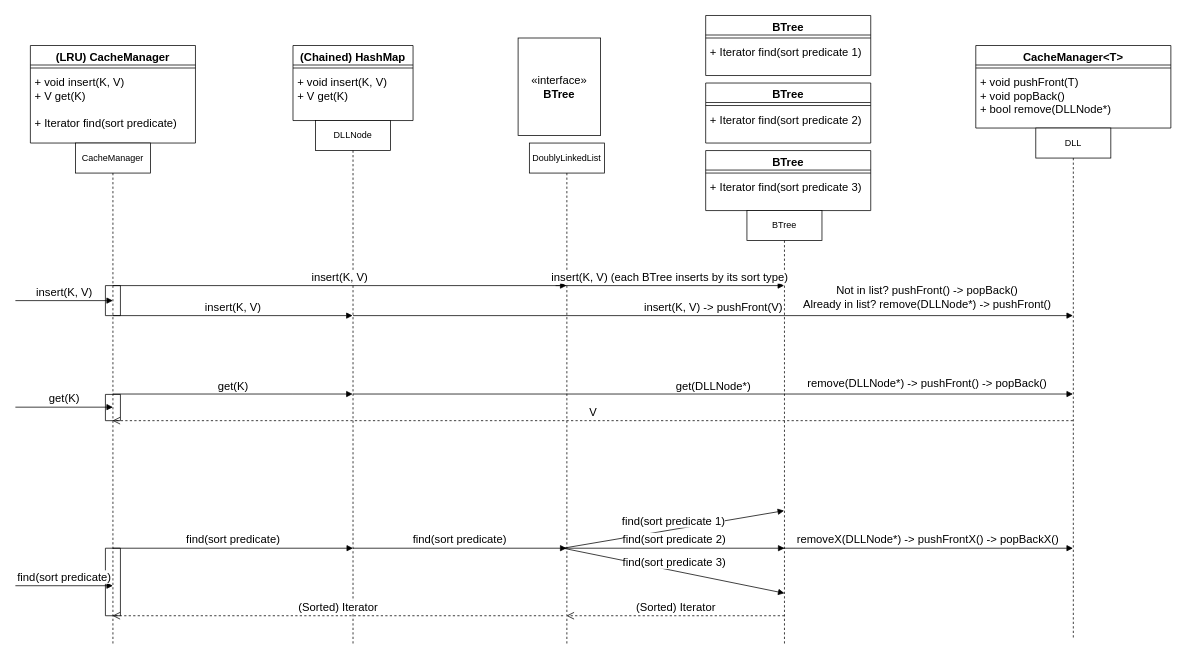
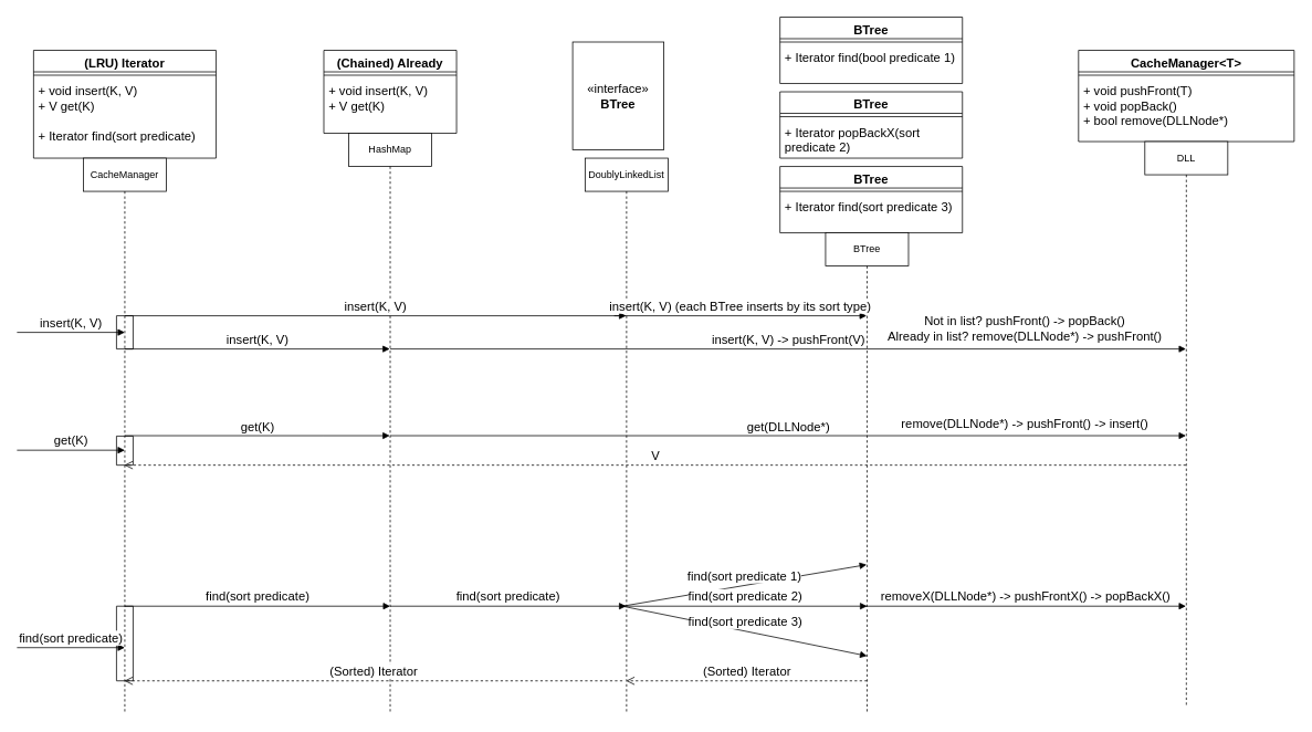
- <mxCell id="16" value="&lt;div style=&quot;font-size: 15px;&quot;&gt;&lt;font style=&quot;font-size: 15px;&quot;&gt;+ Iterator find(sort predicate 1)&lt;br&gt;&lt;/font&gt;&lt;/div&gt;" style="text;strokeColor=none;fillColor=none;align=left;verticalAlign=top;spacingLeft=4;spacingRight=4;overflow=hidden;rotatable=0;points=[[0,0.5],[1,0.5]];portConstraint=eastwest;whiteSpace=wrap;html=1;" parent="14" vertex="1"><mxGeometry y="34" width="220" height="46" as="geometry" /></mxCell>
+ <mxCell id="16" value="&lt;div style=&quot;font-size: 15px;&quot;&gt;&lt;font style=&quot;font-size: 15px;&quot;&gt;+ Iterator find(bool predicate 1)&lt;br&gt;&lt;/font&gt;&lt;/div&gt;" style="text;strokeColor=none;fillColor=none;align=left;verticalAlign=top;spacingLeft=4;spacingRight=4;overflow=hidden;rotatable=0;points=[[0,0.5],[1,0.5]];portConstraint=eastwest;whiteSpace=wrap;html=1;" parent="14" vertex="1"><mxGeometry y="34" width="220" height="46" as="geometry" /></mxCell>
- <mxCell id="11" value="&lt;font style=&quot;font-size: 15px;&quot;&gt;&lt;b&gt;(LRU) &lt;font style=&quot;font-size: 15px;&quot;&gt;CacheManager&lt;br&gt;&lt;/font&gt;&lt;/b&gt;&lt;/font&gt;" style="swimlane;fontStyle=1;align=center;verticalAlign=top;childLayout=stackLayout;horizontal=1;startSize=26;horizontalStack=0;resizeParent=1;resizeParentMax=0;resizeLast=0;collapsible=1;marginBottom=0;whiteSpace=wrap;html=1;" parent="1" vertex="1"><mxGeometry x="40" y="60" width="220" height="130" as="geometry" /></mxCell>
+ <mxCell id="11" value="&lt;font style=&quot;font-size: 15px;&quot;&gt;&lt;b&gt;(LRU) &lt;font style=&quot;font-size: 15px;&quot;&gt;Iterator&lt;br&gt;&lt;/font&gt;&lt;/b&gt;&lt;/font&gt;" style="swimlane;fontStyle=1;align=center;verticalAlign=top;childLayout=stackLayout;horizontal=1;startSize=26;horizontalStack=0;resizeParent=1;resizeParentMax=0;resizeLast=0;collapsible=1;marginBottom=0;whiteSpace=wrap;html=1;" parent="1" vertex="1"><mxGeometry x="40" y="60" width="220" height="130" as="geometry" /></mxCell>
- <mxCell id="5" value="&lt;font style=&quot;font-size: 15px;&quot;&gt;&lt;b&gt;&lt;font style=&quot;font-size: 15px;&quot;&gt;(Chained) HashMap&lt;/font&gt;&lt;br&gt;&lt;/b&gt;&lt;/font&gt;" style="swimlane;fontStyle=1;align=center;verticalAlign=top;childLayout=stackLayout;horizontal=1;startSize=26;horizontalStack=0;resizeParent=1;resizeParentMax=0;resizeLast=0;collapsible=1;marginBottom=0;whiteSpace=wrap;html=1;" parent="1" vertex="1"><mxGeometry x="390" y="60" width="160" height="100" as="geometry" /></mxCell>
+ <mxCell id="5" value="&lt;font style=&quot;font-size: 15px;&quot;&gt;&lt;b&gt;&lt;font style=&quot;font-size: 15px;&quot;&gt;(Chained) Already&lt;/font&gt;&lt;br&gt;&lt;/b&gt;&lt;/font&gt;" style="swimlane;fontStyle=1;align=center;verticalAlign=top;childLayout=stackLayout;horizontal=1;startSize=26;horizontalStack=0;resizeParent=1;resizeParentMax=0;resizeLast=0;collapsible=1;marginBottom=0;whiteSpace=wrap;html=1;" parent="1" vertex="1"><mxGeometry x="390" y="60" width="160" height="100" as="geometry" /></mxCell>
- <mxCell id="20" value="&lt;div style=&quot;font-size: 15px;&quot;&gt;&lt;font style=&quot;font-size: 15px;&quot;&gt;+ Iterator find(sort predicate 2)&lt;br&gt;&lt;/font&gt;&lt;/div&gt;" style="text;strokeColor=none;fillColor=none;align=left;verticalAlign=top;spacingLeft=4;spacingRight=4;overflow=hidden;rotatable=0;points=[[0,0.5],[1,0.5]];portConstraint=eastwest;whiteSpace=wrap;html=1;" parent="18" vertex="1"><mxGeometry y="34" width="220" height="46" as="geometry" /></mxCell>
+ <mxCell id="20" value="&lt;div style=&quot;font-size: 15px;&quot;&gt;&lt;font style=&quot;font-size: 15px;&quot;&gt;+ Iterator popBackX(sort predicate 2)&lt;br&gt;&lt;/font&gt;&lt;/div&gt;" style="text;strokeColor=none;fillColor=none;align=left;verticalAlign=top;spacingLeft=4;spacingRight=4;overflow=hidden;rotatable=0;points=[[0,0.5],[1,0.5]];portConstraint=eastwest;whiteSpace=wrap;html=1;" parent="18" vertex="1"><mxGeometry y="34" width="220" height="46" as="geometry" /></mxCell>
- <mxCell id="25" value="DLLNode" style="shape=umlLifeline;perimeter=lifelinePerimeter;whiteSpace=wrap;html=1;container=1;dropTarget=0;collapsible=0;recursiveResize=0;outlineConnect=0;portConstraint=eastwest;newEdgeStyle={&quot;curved&quot;:0,&quot;rounded&quot;:0};" parent="1" vertex="1"><mxGeometry x="420" y="160" width="100" height="700" as="geometry" /></mxCell>
+ <mxCell id="25" value="HashMap" style="shape=umlLifeline;perimeter=lifelinePerimeter;whiteSpace=wrap;html=1;container=1;dropTarget=0;collapsible=0;recursiveResize=0;outlineConnect=0;portConstraint=eastwest;newEdgeStyle={&quot;curved&quot;:0,&quot;rounded&quot;:0};" parent="1" vertex="1"><mxGeometry x="420" y="160" width="100" height="700" as="geometry" /></mxCell>
- <mxCell id="35" value="&lt;font style=&quot;font-size: 15px;&quot;&gt;remove(DLLNode*) -&amp;gt; pushFront() -&amp;gt; popBack()&lt;br&gt;&lt;/font&gt;" style="text;html=1;align=center;verticalAlign=middle;resizable=0;points=[];autosize=1;strokeColor=none;fillColor=none;" parent="1" vertex="1"><mxGeometry x="1065" y="495" width="340" height="30" as="geometry" /></mxCell>
+ <mxCell id="35" value="&lt;font style=&quot;font-size: 15px;&quot;&gt;remove(DLLNode*) -&amp;gt; pushFront() -&amp;gt; insert()&lt;br&gt;&lt;/font&gt;" style="text;html=1;align=center;verticalAlign=middle;resizable=0;points=[];autosize=1;strokeColor=none;fillColor=none;" parent="1" vertex="1"><mxGeometry x="1065" y="495" width="340" height="30" as="geometry" /></mxCell>
